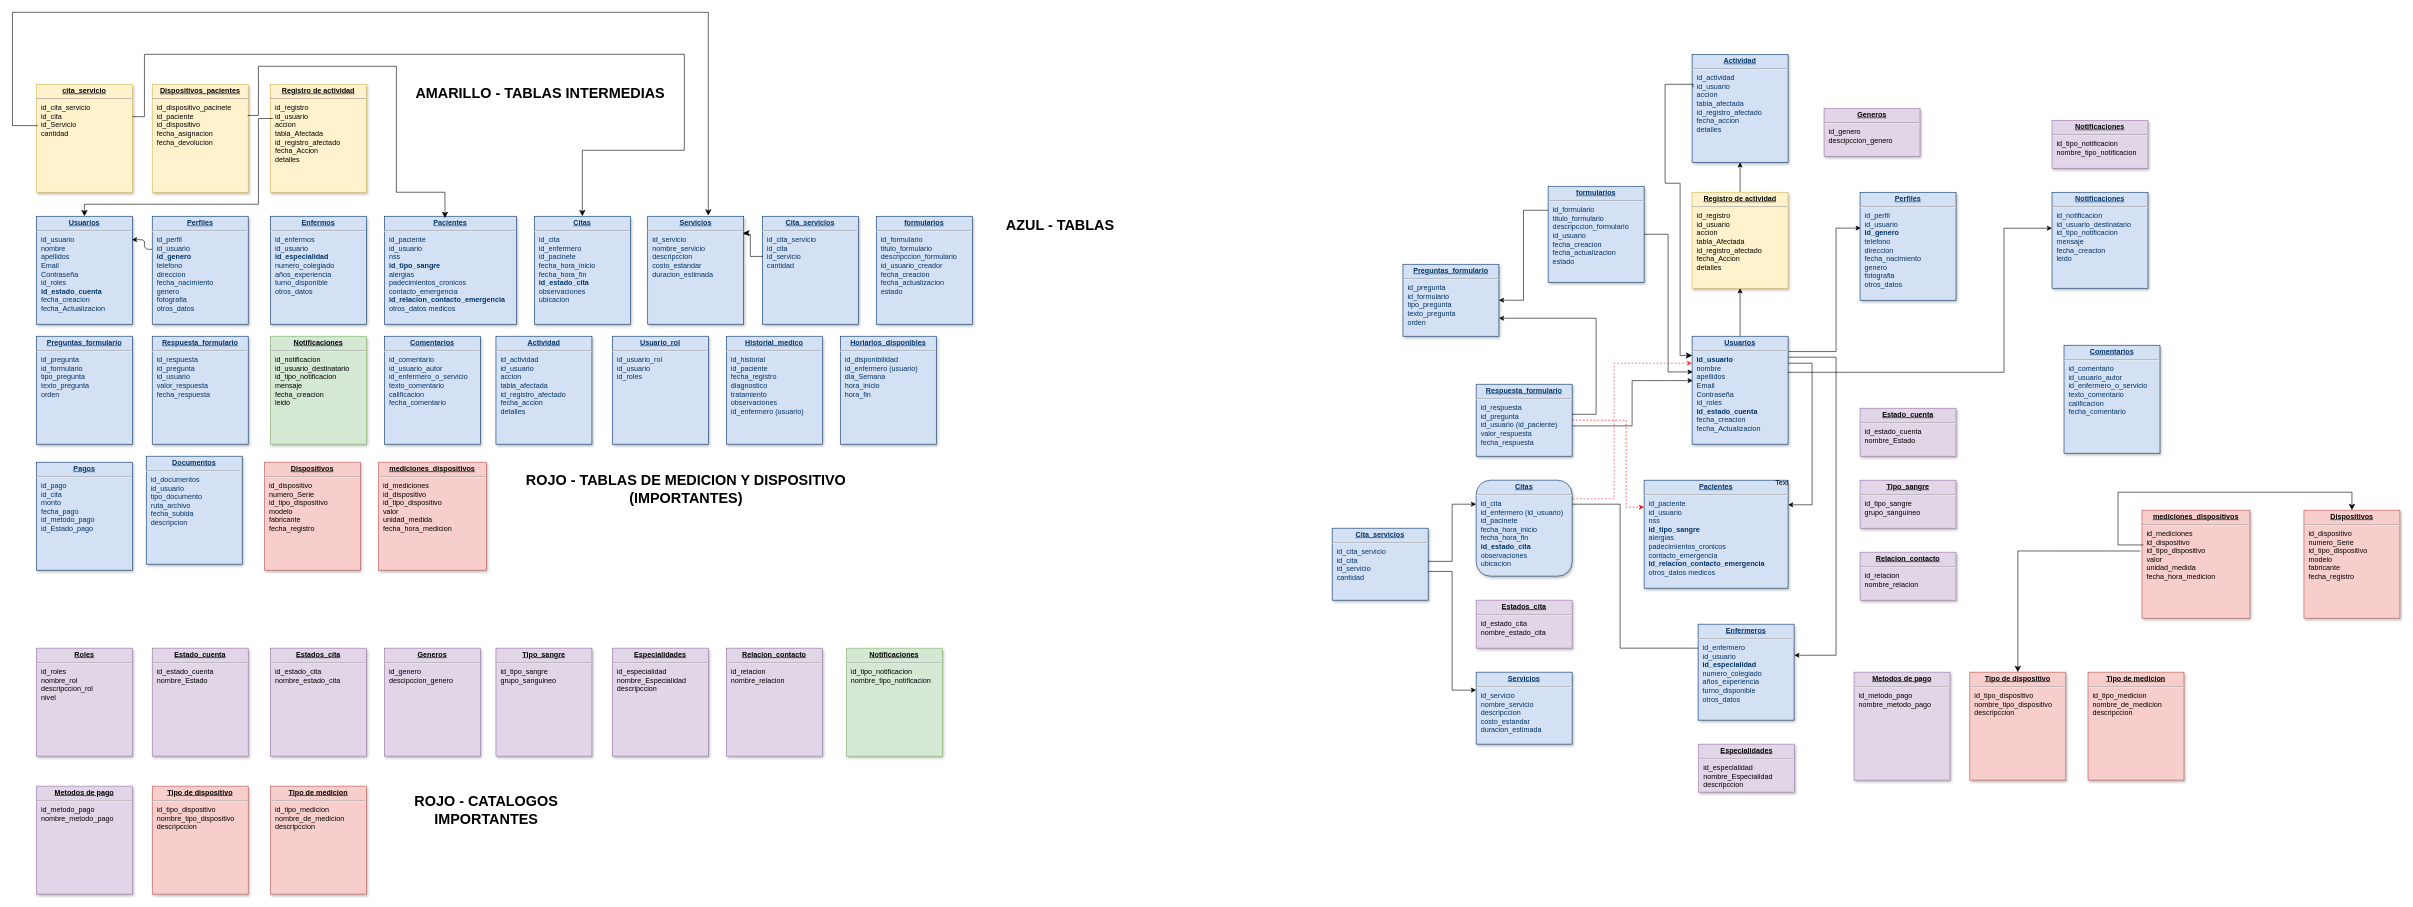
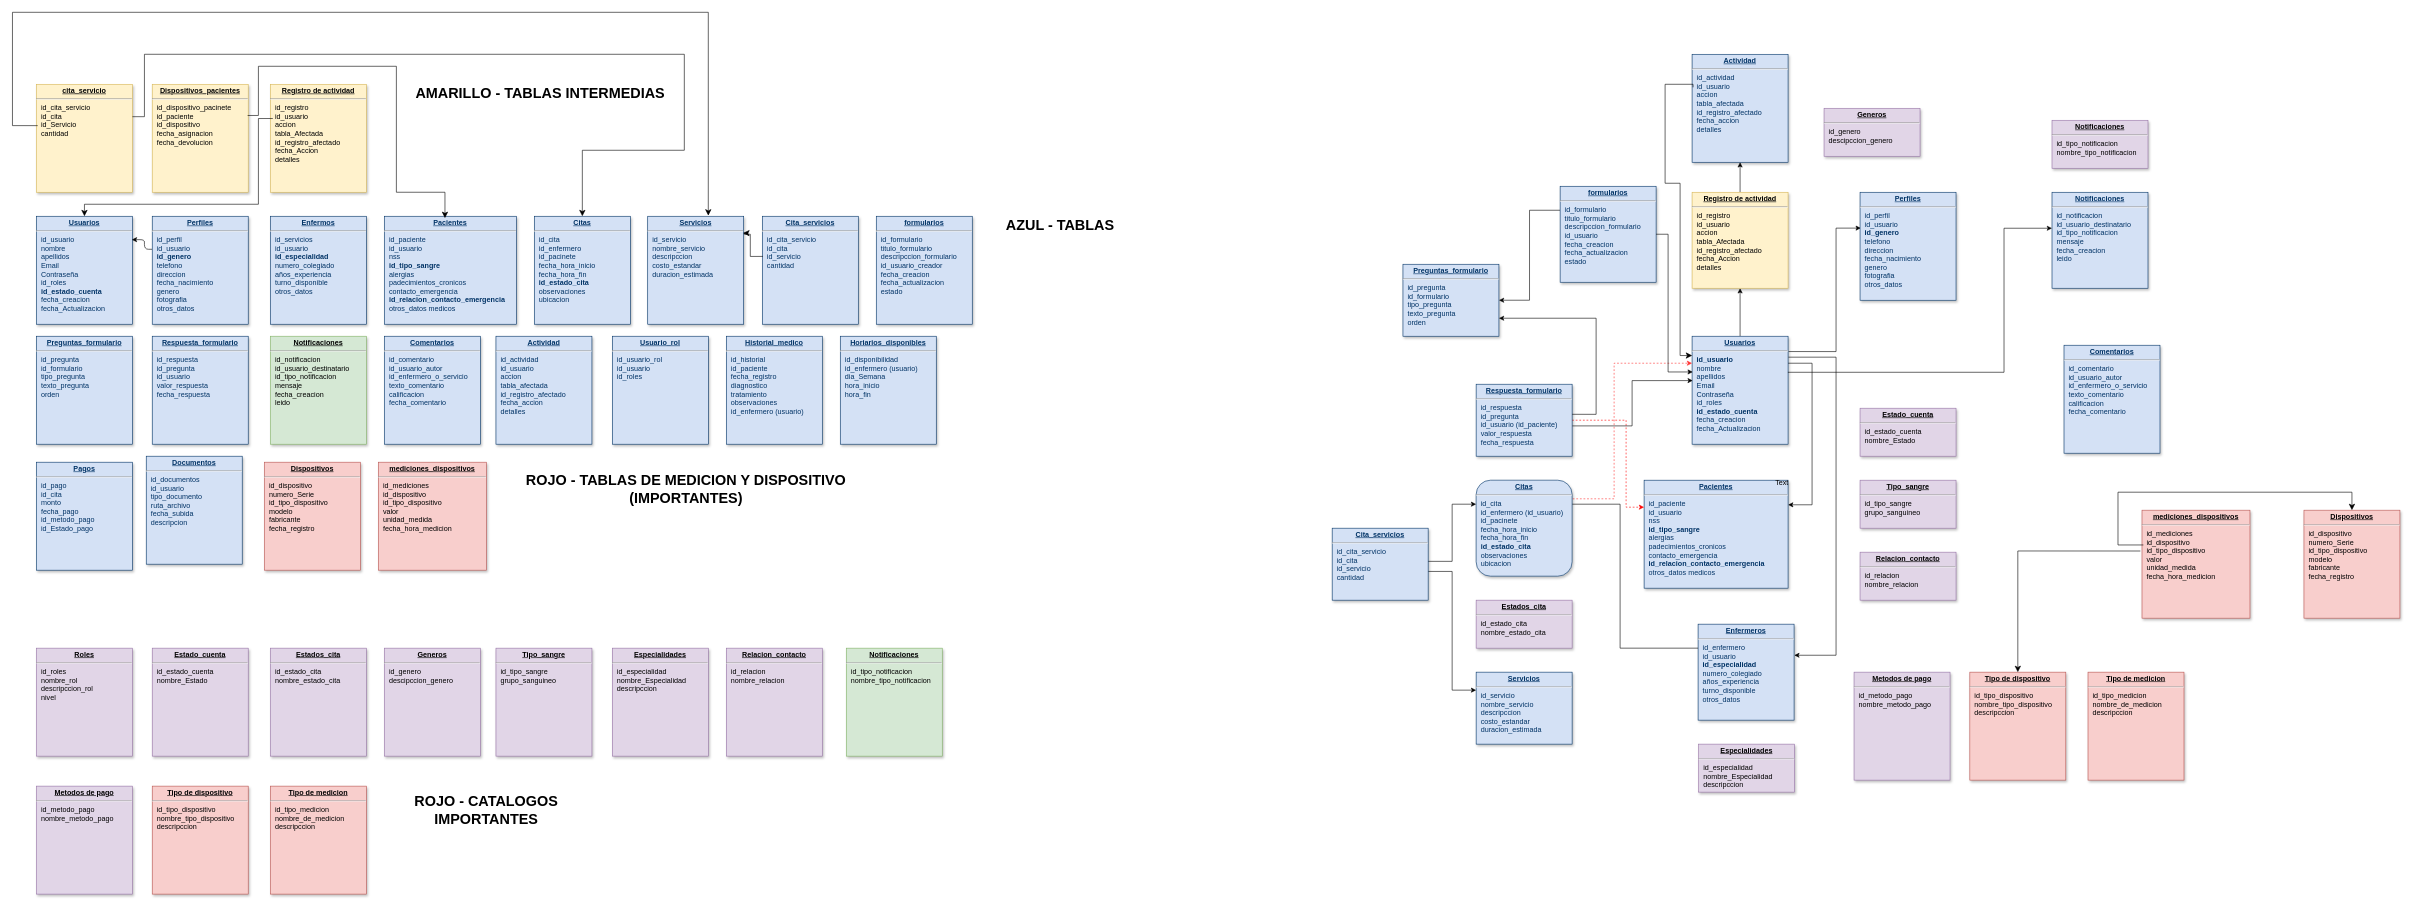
- <mxCell id="62" value="&lt;p style=&quot;margin: 0px; margin-top: 4px; text-align: center; text-decoration: underline;&quot;&gt;&lt;b&gt;formularios&lt;/b&gt;&lt;/p&gt;&lt;hr&gt;&lt;p style=&quot;margin: 0px; margin-left: 8px;&quot;&gt;id_formulario&lt;/p&gt;&lt;p style=&quot;margin: 0px; margin-left: 8px;&quot;&gt;&lt;span style=&quot;background-color: transparent; color: light-dark(rgb(0, 51, 102), rgb(161, 205, 249));&quot;&gt;titulo_formulario&lt;/span&gt;&lt;/p&gt;&lt;p style=&quot;margin: 0px; margin-left: 8px;&quot;&gt;&lt;span style=&quot;background-color: transparent; color: light-dark(rgb(0, 51, 102), rgb(161, 205, 249));&quot;&gt;descripccion_formulario&lt;/span&gt;&lt;/p&gt;&lt;p style=&quot;margin: 0px; margin-left: 8px;&quot;&gt;&lt;span style=&quot;background-color: transparent; color: light-dark(rgb(0, 51, 102), rgb(161, 205, 249));&quot;&gt;id_usuario&lt;/span&gt;&lt;/p&gt;&lt;p style=&quot;margin: 0px; margin-left: 8px;&quot;&gt;&lt;span style=&quot;background-color: transparent; color: light-dark(rgb(0, 51, 102), rgb(161, 205, 249));&quot;&gt;fecha_creacion&lt;/span&gt;&lt;/p&gt;&lt;p style=&quot;margin: 0px; margin-left: 8px;&quot;&gt;&lt;span style=&quot;background-color: transparent; color: light-dark(rgb(0, 51, 102), rgb(161, 205, 249));&quot;&gt;fecha_actualizacion&lt;/span&gt;&lt;/p&gt;&lt;p style=&quot;margin: 0px; margin-left: 8px;&quot;&gt;&lt;span style=&quot;background-color: transparent; color: light-dark(rgb(0, 51, 102), rgb(161, 205, 249));&quot;&gt;estado&lt;/span&gt;&lt;/p&gt;&lt;p style=&quot;margin: 0px; margin-left: 8px;&quot;&gt;&lt;br&gt;&lt;/p&gt;" style="verticalAlign=top;align=left;overflow=fill;fontSize=12;fontFamily=Helvetica;html=1;strokeColor=#003366;shadow=1;fillColor=#D4E1F5;fontColor=#003366" parent="1" vertex="1"><mxGeometry x="2580" y="310" width="160" height="160" as="geometry" /></mxCell>
+ <mxCell id="62" value="&lt;p style=&quot;margin: 0px; margin-top: 4px; text-align: center; text-decoration: underline;&quot;&gt;&lt;b&gt;formularios&lt;/b&gt;&lt;/p&gt;&lt;hr&gt;&lt;p style=&quot;margin: 0px; margin-left: 8px;&quot;&gt;id_formulario&lt;/p&gt;&lt;p style=&quot;margin: 0px; margin-left: 8px;&quot;&gt;&lt;span style=&quot;background-color: transparent; color: light-dark(rgb(0, 51, 102), rgb(161, 205, 249));&quot;&gt;titulo_formulario&lt;/span&gt;&lt;/p&gt;&lt;p style=&quot;margin: 0px; margin-left: 8px;&quot;&gt;&lt;span style=&quot;background-color: transparent; color: light-dark(rgb(0, 51, 102), rgb(161, 205, 249));&quot;&gt;descripccion_formulario&lt;/span&gt;&lt;/p&gt;&lt;p style=&quot;margin: 0px; margin-left: 8px;&quot;&gt;&lt;span style=&quot;background-color: transparent; color: light-dark(rgb(0, 51, 102), rgb(161, 205, 249));&quot;&gt;id_usuario&lt;/span&gt;&lt;/p&gt;&lt;p style=&quot;margin: 0px; margin-left: 8px;&quot;&gt;&lt;span style=&quot;background-color: transparent; color: light-dark(rgb(0, 51, 102), rgb(161, 205, 249));&quot;&gt;fecha_creacion&lt;/span&gt;&lt;/p&gt;&lt;p style=&quot;margin: 0px; margin-left: 8px;&quot;&gt;&lt;span style=&quot;background-color: transparent; color: light-dark(rgb(0, 51, 102), rgb(161, 205, 249));&quot;&gt;fecha_actualizacion&lt;/span&gt;&lt;/p&gt;&lt;p style=&quot;margin: 0px; margin-left: 8px;&quot;&gt;&lt;span style=&quot;background-color: transparent; color: light-dark(rgb(0, 51, 102), rgb(161, 205, 249));&quot;&gt;estado&lt;/span&gt;&lt;/p&gt;&lt;p style=&quot;margin: 0px; margin-left: 8px;&quot;&gt;&lt;br&gt;&lt;/p&gt;" style="verticalAlign=top;align=left;overflow=fill;fontSize=12;fontFamily=Helvetica;html=1;strokeColor=#003366;shadow=1;fillColor=#D4E1F5;fontColor=#003366" parent="1" vertex="1"><mxGeometry x="2600" y="310" width="160" height="160" as="geometry" /></mxCell>
- <mxCell id="5" value="&lt;p style=&quot;margin: 0px; margin-top: 4px; text-align: center; text-decoration: underline;&quot;&gt;&lt;b&gt;Enfermos&lt;/b&gt;&lt;/p&gt;&lt;hr&gt;&lt;p style=&quot;margin: 0px; margin-left: 8px;&quot;&gt;id_enfermos&lt;/p&gt;&lt;p style=&quot;margin: 0px; margin-left: 8px;&quot;&gt;id_usuario&lt;/p&gt;&lt;p style=&quot;margin: 0px; margin-left: 8px;&quot;&gt;&lt;b&gt;id_especialidad&lt;/b&gt;&lt;/p&gt;&lt;p style=&quot;margin: 0px; margin-left: 8px;&quot;&gt;numero_colegiado&lt;/p&gt;&lt;p style=&quot;margin: 0px; margin-left: 8px;&quot;&gt;años_experiencia&lt;/p&gt;&lt;p style=&quot;margin: 0px; margin-left: 8px;&quot;&gt;turno_disponible&lt;/p&gt;&lt;p style=&quot;margin: 0px; margin-left: 8px;&quot;&gt;&lt;span style=&quot;background-color: transparent; color: light-dark(rgb(0, 51, 102), rgb(161, 205, 249));&quot;&gt;otros_datos&amp;nbsp;&lt;/span&gt;&lt;/p&gt;" style="verticalAlign=top;align=left;overflow=fill;fontSize=12;fontFamily=Helvetica;html=1;strokeColor=#003366;shadow=1;fillColor=#D4E1F5;fontColor=#003366" parent="1" vertex="1"><mxGeometry x="450" y="360" width="160.0" height="180" as="geometry" /></mxCell>
+ <mxCell id="5" value="&lt;p style=&quot;margin: 0px; margin-top: 4px; text-align: center; text-decoration: underline;&quot;&gt;&lt;b&gt;Enfermos&lt;/b&gt;&lt;/p&gt;&lt;hr&gt;&lt;p style=&quot;margin: 0px; margin-left: 8px;&quot;&gt;id_servicios&lt;/p&gt;&lt;p style=&quot;margin: 0px; margin-left: 8px;&quot;&gt;id_usuario&lt;/p&gt;&lt;p style=&quot;margin: 0px; margin-left: 8px;&quot;&gt;&lt;b&gt;id_especialidad&lt;/b&gt;&lt;/p&gt;&lt;p style=&quot;margin: 0px; margin-left: 8px;&quot;&gt;numero_colegiado&lt;/p&gt;&lt;p style=&quot;margin: 0px; margin-left: 8px;&quot;&gt;años_experiencia&lt;/p&gt;&lt;p style=&quot;margin: 0px; margin-left: 8px;&quot;&gt;turno_disponible&lt;/p&gt;&lt;p style=&quot;margin: 0px; margin-left: 8px;&quot;&gt;&lt;span style=&quot;background-color: transparent; color: light-dark(rgb(0, 51, 102), rgb(161, 205, 249));&quot;&gt;otros_datos&amp;nbsp;&lt;/span&gt;&lt;/p&gt;" style="verticalAlign=top;align=left;overflow=fill;fontSize=12;fontFamily=Helvetica;html=1;strokeColor=#003366;shadow=1;fillColor=#D4E1F5;fontColor=#003366" parent="1" vertex="1"><mxGeometry x="450" y="360" width="160.0" height="180" as="geometry" /></mxCell>
